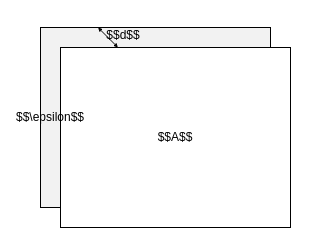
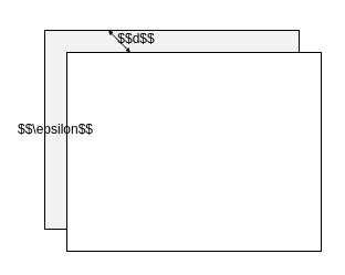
- <mxCell id="4" value="$$A$$" style="text;html=1;strokeColor=none;fillColor=none;align=center;verticalAlign=middle;whiteSpace=wrap;rounded=0;" vertex="1" parent="1"><mxGeometry x="145" y="122" width="60" height="30" as="geometry" /></mxCell>
